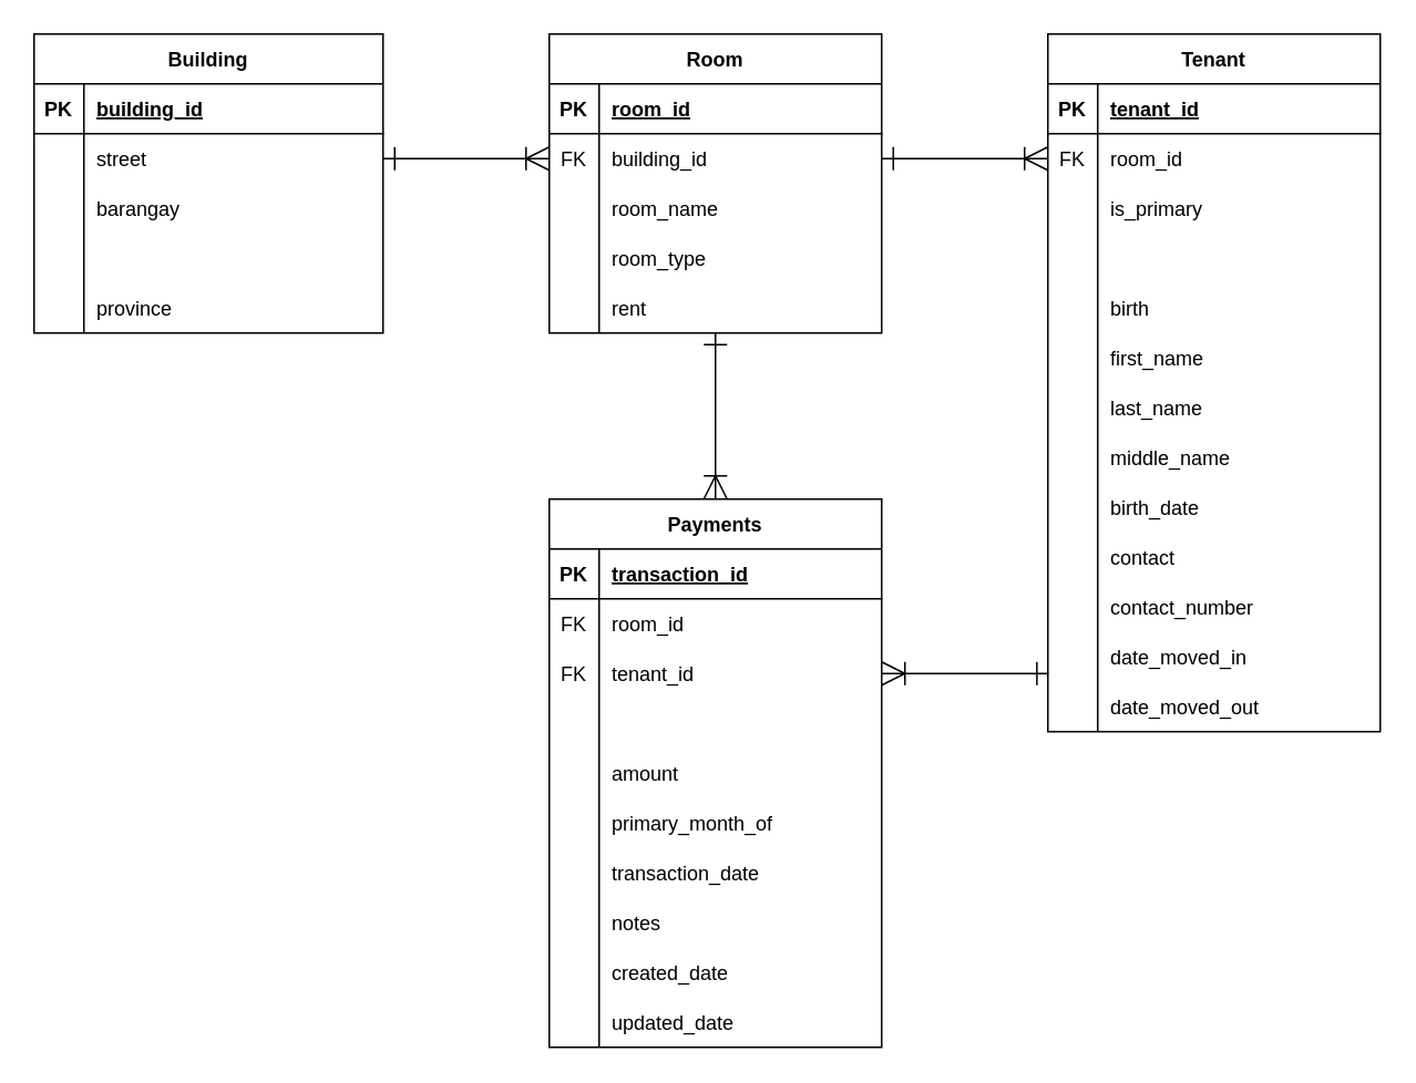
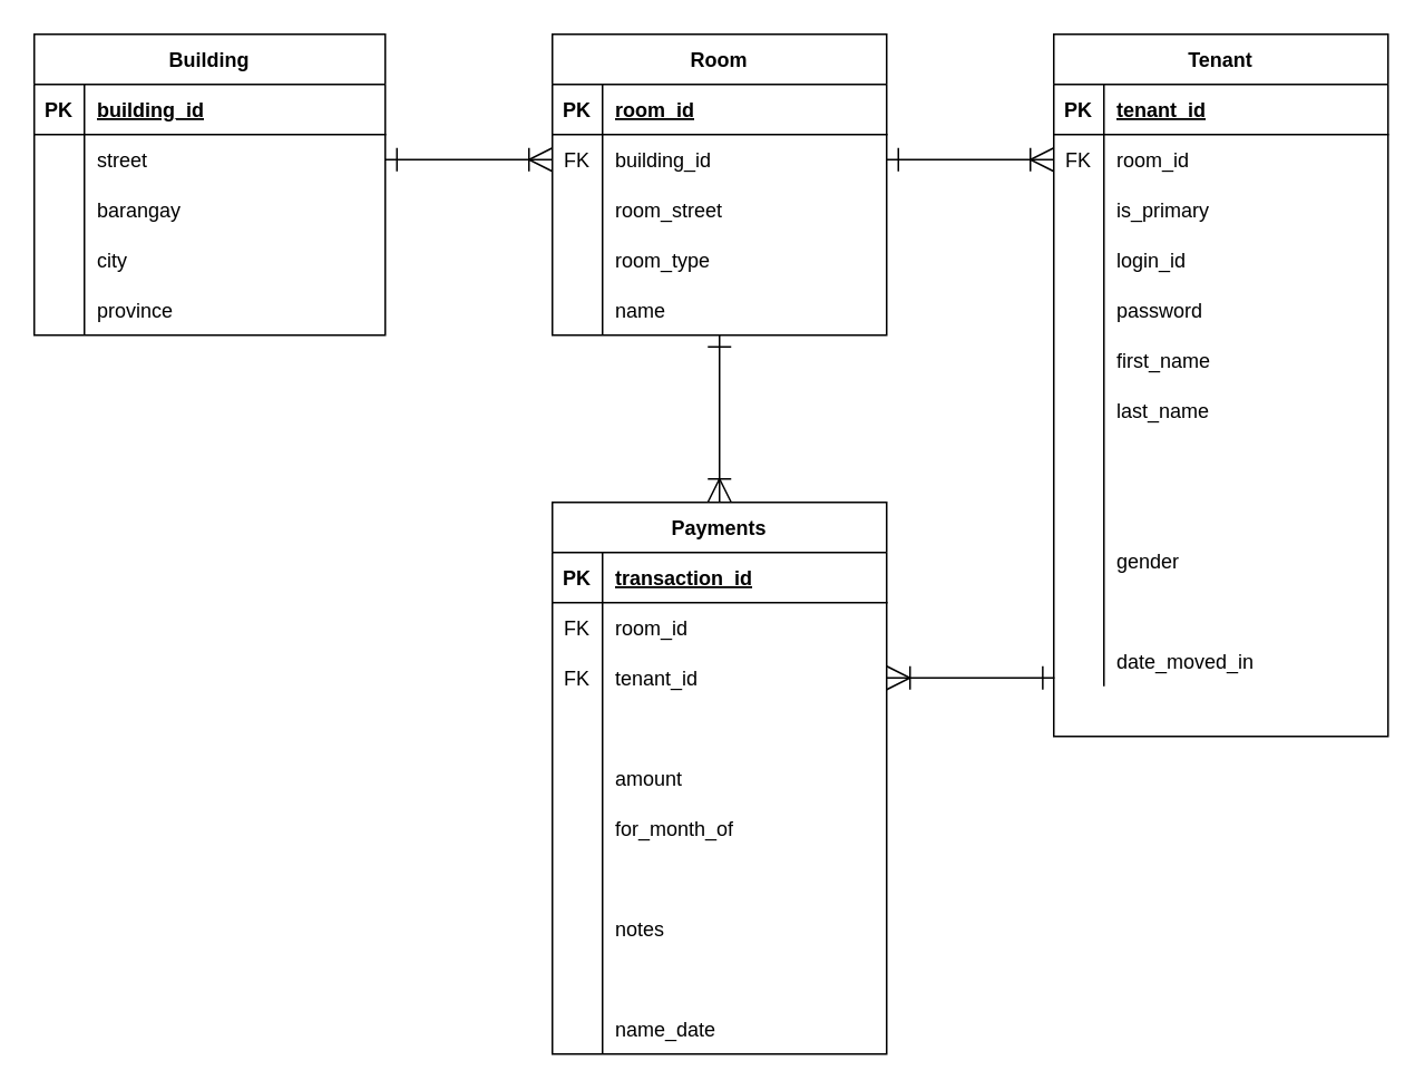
- <mxCell id="27" value="room_name" style="shape=partialRectangle;overflow=hidden;connectable=0;fillColor=none;top=0;left=0;bottom=0;right=0;align=left;spacingLeft=6;" parent="25" vertex="1"><mxGeometry x="30" width="170" height="30" as="geometry"><mxRectangle width="170" height="30" as="alternateBounds" /></mxGeometry></mxCell>
+ <mxCell id="27" value="room_street" style="shape=partialRectangle;overflow=hidden;connectable=0;fillColor=none;top=0;left=0;bottom=0;right=0;align=left;spacingLeft=6;" parent="25" vertex="1"><mxGeometry x="30" width="170" height="30" as="geometry"><mxRectangle width="170" height="30" as="alternateBounds" /></mxGeometry></mxCell>
+ <mxCell id="14" value="city" style="shape=partialRectangle;overflow=hidden;connectable=0;fillColor=none;top=0;left=0;bottom=0;right=0;align=left;spacingLeft=6;" parent="12" vertex="1"><mxGeometry x="30" width="180" height="30" as="geometry"><mxRectangle width="180" height="30" as="alternateBounds" /></mxGeometry></mxCell>
+ <mxCell id="46" value="login_id" style="shape=partialRectangle;overflow=hidden;connectable=0;fillColor=none;top=0;left=0;bottom=0;right=0;align=left;spacingLeft=6;" parent="44" vertex="1"><mxGeometry x="30" width="170" height="30" as="geometry"><mxRectangle width="170" height="30" as="alternateBounds" /></mxGeometry></mxCell>
- <mxCell id="33" value="rent" style="shape=partialRectangle;overflow=hidden;connectable=0;fillColor=none;top=0;left=0;bottom=0;right=0;align=left;spacingLeft=6;" parent="31" vertex="1"><mxGeometry x="30" width="170" height="30" as="geometry"><mxRectangle width="170" height="30" as="alternateBounds" /></mxGeometry></mxCell>
+ <mxCell id="33" value="name" style="shape=partialRectangle;overflow=hidden;connectable=0;fillColor=none;top=0;left=0;bottom=0;right=0;align=left;spacingLeft=6;" parent="31" vertex="1"><mxGeometry x="30" width="170" height="30" as="geometry"><mxRectangle width="170" height="30" as="alternateBounds" /></mxGeometry></mxCell>
- <mxCell id="49" value="birth" style="shape=partialRectangle;overflow=hidden;connectable=0;fillColor=none;top=0;left=0;bottom=0;right=0;align=left;spacingLeft=6;" parent="47" vertex="1"><mxGeometry x="30" width="170" height="30" as="geometry"><mxRectangle width="170" height="30" as="alternateBounds" /></mxGeometry></mxCell>
+ <mxCell id="49" value="password" style="shape=partialRectangle;overflow=hidden;connectable=0;fillColor=none;top=0;left=0;bottom=0;right=0;align=left;spacingLeft=6;" parent="47" vertex="1"><mxGeometry x="30" width="170" height="30" as="geometry"><mxRectangle width="170" height="30" as="alternateBounds" /></mxGeometry></mxCell>
- <mxCell id="58" value="middle_name" style="shape=partialRectangle;overflow=hidden;connectable=0;fillColor=none;top=0;left=0;bottom=0;right=0;align=left;spacingLeft=6;" parent="56" vertex="1"><mxGeometry x="30" width="170" height="30" as="geometry"><mxRectangle width="170" height="30" as="alternateBounds" /></mxGeometry></mxCell>
- <mxCell id="61" value="birth_date" style="shape=partialRectangle;overflow=hidden;connectable=0;fillColor=none;top=0;left=0;bottom=0;right=0;align=left;spacingLeft=6;" parent="59" vertex="1"><mxGeometry x="30" width="170" height="30" as="geometry"><mxRectangle width="170" height="30" as="alternateBounds" /></mxGeometry></mxCell>
- <mxCell id="64" value="contact" style="shape=partialRectangle;overflow=hidden;connectable=0;fillColor=none;top=0;left=0;bottom=0;right=0;align=left;spacingLeft=6;" parent="62" vertex="1"><mxGeometry x="30" width="170" height="30" as="geometry"><mxRectangle width="170" height="30" as="alternateBounds" /></mxGeometry></mxCell>
+ <mxCell id="64" value="gender" style="shape=partialRectangle;overflow=hidden;connectable=0;fillColor=none;top=0;left=0;bottom=0;right=0;align=left;spacingLeft=6;" parent="62" vertex="1"><mxGeometry x="30" width="170" height="30" as="geometry"><mxRectangle width="170" height="30" as="alternateBounds" /></mxGeometry></mxCell>
- <mxCell id="67" value="contact_number" style="shape=partialRectangle;overflow=hidden;connectable=0;fillColor=none;top=0;left=0;bottom=0;right=0;align=left;spacingLeft=6;" parent="65" vertex="1"><mxGeometry x="30" width="170" height="30" as="geometry"><mxRectangle width="170" height="30" as="alternateBounds" /></mxGeometry></mxCell>
- <mxCell id="73" value="date_moved_out" style="shape=partialRectangle;overflow=hidden;connectable=0;fillColor=none;top=0;left=0;bottom=0;right=0;align=left;spacingLeft=6;" parent="71" vertex="1"><mxGeometry x="30" width="170" height="30" as="geometry"><mxRectangle width="170" height="30" as="alternateBounds" /></mxGeometry></mxCell>
- <mxCell id="91" value="primary_month_of" style="shape=partialRectangle;overflow=hidden;connectable=0;fillColor=none;top=0;left=0;bottom=0;right=0;align=left;spacingLeft=6;" parent="89" vertex="1"><mxGeometry x="30" width="170" height="30" as="geometry"><mxRectangle width="170" height="30" as="alternateBounds" /></mxGeometry></mxCell>
+ <mxCell id="91" value="for_month_of" style="shape=partialRectangle;overflow=hidden;connectable=0;fillColor=none;top=0;left=0;bottom=0;right=0;align=left;spacingLeft=6;" parent="89" vertex="1"><mxGeometry x="30" width="170" height="30" as="geometry"><mxRectangle width="170" height="30" as="alternateBounds" /></mxGeometry></mxCell>
- <mxCell id="94" value="transaction_date" style="shape=partialRectangle;overflow=hidden;connectable=0;fillColor=none;top=0;left=0;bottom=0;right=0;align=left;spacingLeft=6;" parent="92" vertex="1"><mxGeometry x="30" width="170" height="30" as="geometry"><mxRectangle width="170" height="30" as="alternateBounds" /></mxGeometry></mxCell>
- <mxCell id="100" value="created_date" style="shape=partialRectangle;overflow=hidden;connectable=0;fillColor=none;top=0;left=0;bottom=0;right=0;align=left;spacingLeft=6;" parent="98" vertex="1"><mxGeometry x="30" width="170" height="30" as="geometry"><mxRectangle width="170" height="30" as="alternateBounds" /></mxGeometry></mxCell>
- <mxCell id="103" value="updated_date" style="shape=partialRectangle;overflow=hidden;connectable=0;fillColor=none;top=0;left=0;bottom=0;right=0;align=left;spacingLeft=6;" vertex="1" parent="101"><mxGeometry x="30" width="170" height="30" as="geometry"><mxRectangle width="170" height="30" as="alternateBounds" /></mxGeometry></mxCell>
+ <mxCell id="103" value="name_date" style="shape=partialRectangle;overflow=hidden;connectable=0;fillColor=none;top=0;left=0;bottom=0;right=0;align=left;spacingLeft=6;" vertex="1" parent="101"><mxGeometry x="30" width="170" height="30" as="geometry"><mxRectangle width="170" height="30" as="alternateBounds" /></mxGeometry></mxCell>
